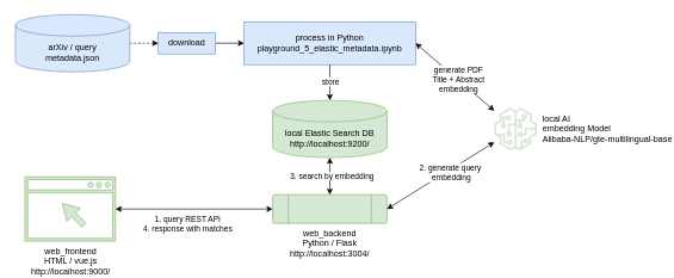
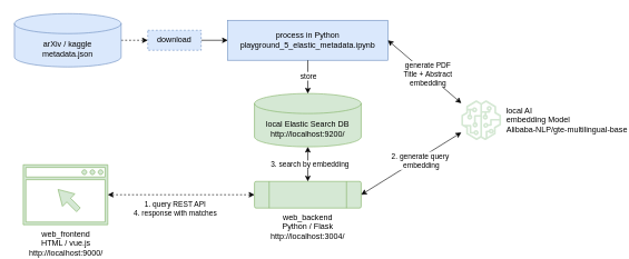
- <mxCell id="5" value="download" style="whiteSpace=wrap;html=1;fillColor=#dae8fc;strokeColor=#6c8ebf;" vertex="1" parent="1"><mxGeometry x="220" y="45" width="80" height="30" as="geometry" /></mxCell>
+ <mxCell id="5" value="download" style="whiteSpace=wrap;html=1;fillColor=#dae8fc;strokeColor=#6c8ebf;dashed=1;" vertex="1" parent="1"><mxGeometry x="220" y="45" width="80" height="30" as="geometry" /></mxCell>
- <mxCell id="3" value="arXiv / query&lt;div&gt;metadata.json&lt;/div&gt;" style="shape=cylinder3;whiteSpace=wrap;html=1;boundedLbl=1;backgroundOutline=1;size=15;fillColor=#dae8fc;strokeColor=#6c8ebf;" vertex="1" parent="1"><mxGeometry x="20" y="20" width="160" height="80" as="geometry" /></mxCell>
+ <mxCell id="3" value="arXiv / kaggle&lt;div&gt;metadata.json&lt;/div&gt;" style="shape=cylinder3;whiteSpace=wrap;html=1;boundedLbl=1;backgroundOutline=1;size=15;fillColor=#dae8fc;strokeColor=#6c8ebf;" vertex="1" parent="1"><mxGeometry x="20" y="20" width="160" height="80" as="geometry" /></mxCell>
- <mxCell id="17" value="" style="endArrow=classic;startArrow=classic;html=1;rounded=0;strokeColor=light-dark(#000000,#1A1A1A);" edge="1" parent="1" source="10" target="11"><mxGeometry width="50" height="50" relative="1" as="geometry"><mxPoint x="330" y="447" as="sourcePoint" /><mxPoint x="380" y="397" as="targetPoint" /></mxGeometry></mxCell>
+ <mxCell id="17" value="" style="endArrow=classic;startArrow=classic;html=1;rounded=0;strokeColor=light-dark(#000000,#1A1A1A);dashed=1;" edge="1" parent="1" source="10" target="11"><mxGeometry width="50" height="50" relative="1" as="geometry"><mxPoint x="330" y="447" as="sourcePoint" /><mxPoint x="380" y="397" as="targetPoint" /></mxGeometry></mxCell>
